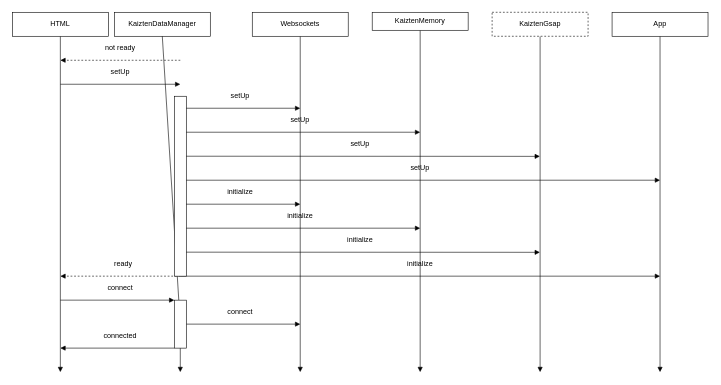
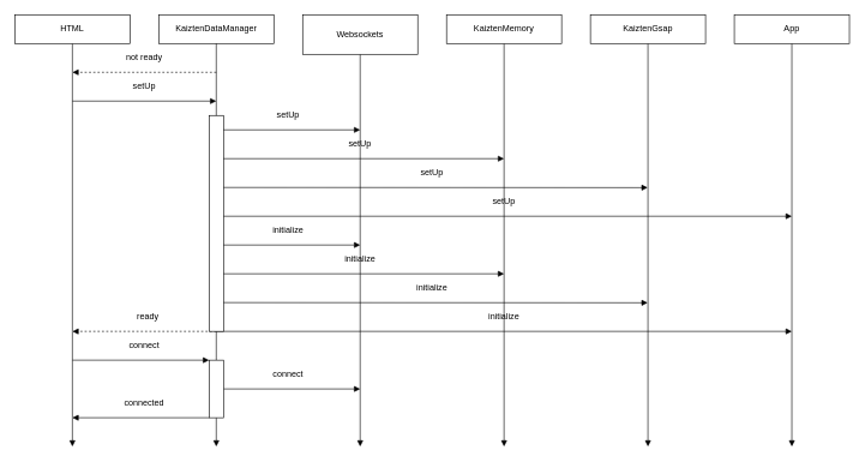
- <mxCell id="29" value="KaiztenMemory" style="rounded=0;whiteSpace=wrap;html=1;" parent="1" vertex="1"><mxGeometry x="620" y="20" width="160" height="30" as="geometry" /></mxCell>
+ <mxCell id="29" value="KaiztenMemory" style="rounded=0;whiteSpace=wrap;html=1;" parent="1" vertex="1"><mxGeometry x="620" width="160" height="40" as="geometry" y="20" /></mxCell>
- <mxCell id="5" value="KaiztenDataManager" style="rounded=0;whiteSpace=wrap;html=1;" parent="1" vertex="1"><mxGeometry x="190" y="20" width="160" height="40" as="geometry" /></mxCell>
+ <mxCell id="5" value="KaiztenDataManager" style="rounded=0;whiteSpace=wrap;html=1;" parent="1" vertex="1"><mxGeometry x="220" width="160" height="40" as="geometry" y="20" /></mxCell>
- <mxCell id="7" value="Websockets" style="rounded=0;whiteSpace=wrap;html=1;" parent="1" vertex="1"><mxGeometry x="420" width="160" height="40" as="geometry" y="20" /></mxCell>
+ <mxCell id="7" value="Websockets" style="rounded=0;whiteSpace=wrap;html=1;" parent="1" vertex="1"><mxGeometry x="420" y="20" width="160" height="55" as="geometry" /></mxCell>
- <mxCell id="31" value="KaiztenGsap" style="rounded=0;whiteSpace=wrap;html=1;dashed=1;" parent="1" vertex="1"><mxGeometry x="820" width="160" height="40" as="geometry" y="20" /></mxCell>
+ <mxCell id="31" value="KaiztenGsap" style="rounded=0;whiteSpace=wrap;html=1;" parent="1" vertex="1"><mxGeometry x="820" width="160" height="40" as="geometry" y="20" /></mxCell>
